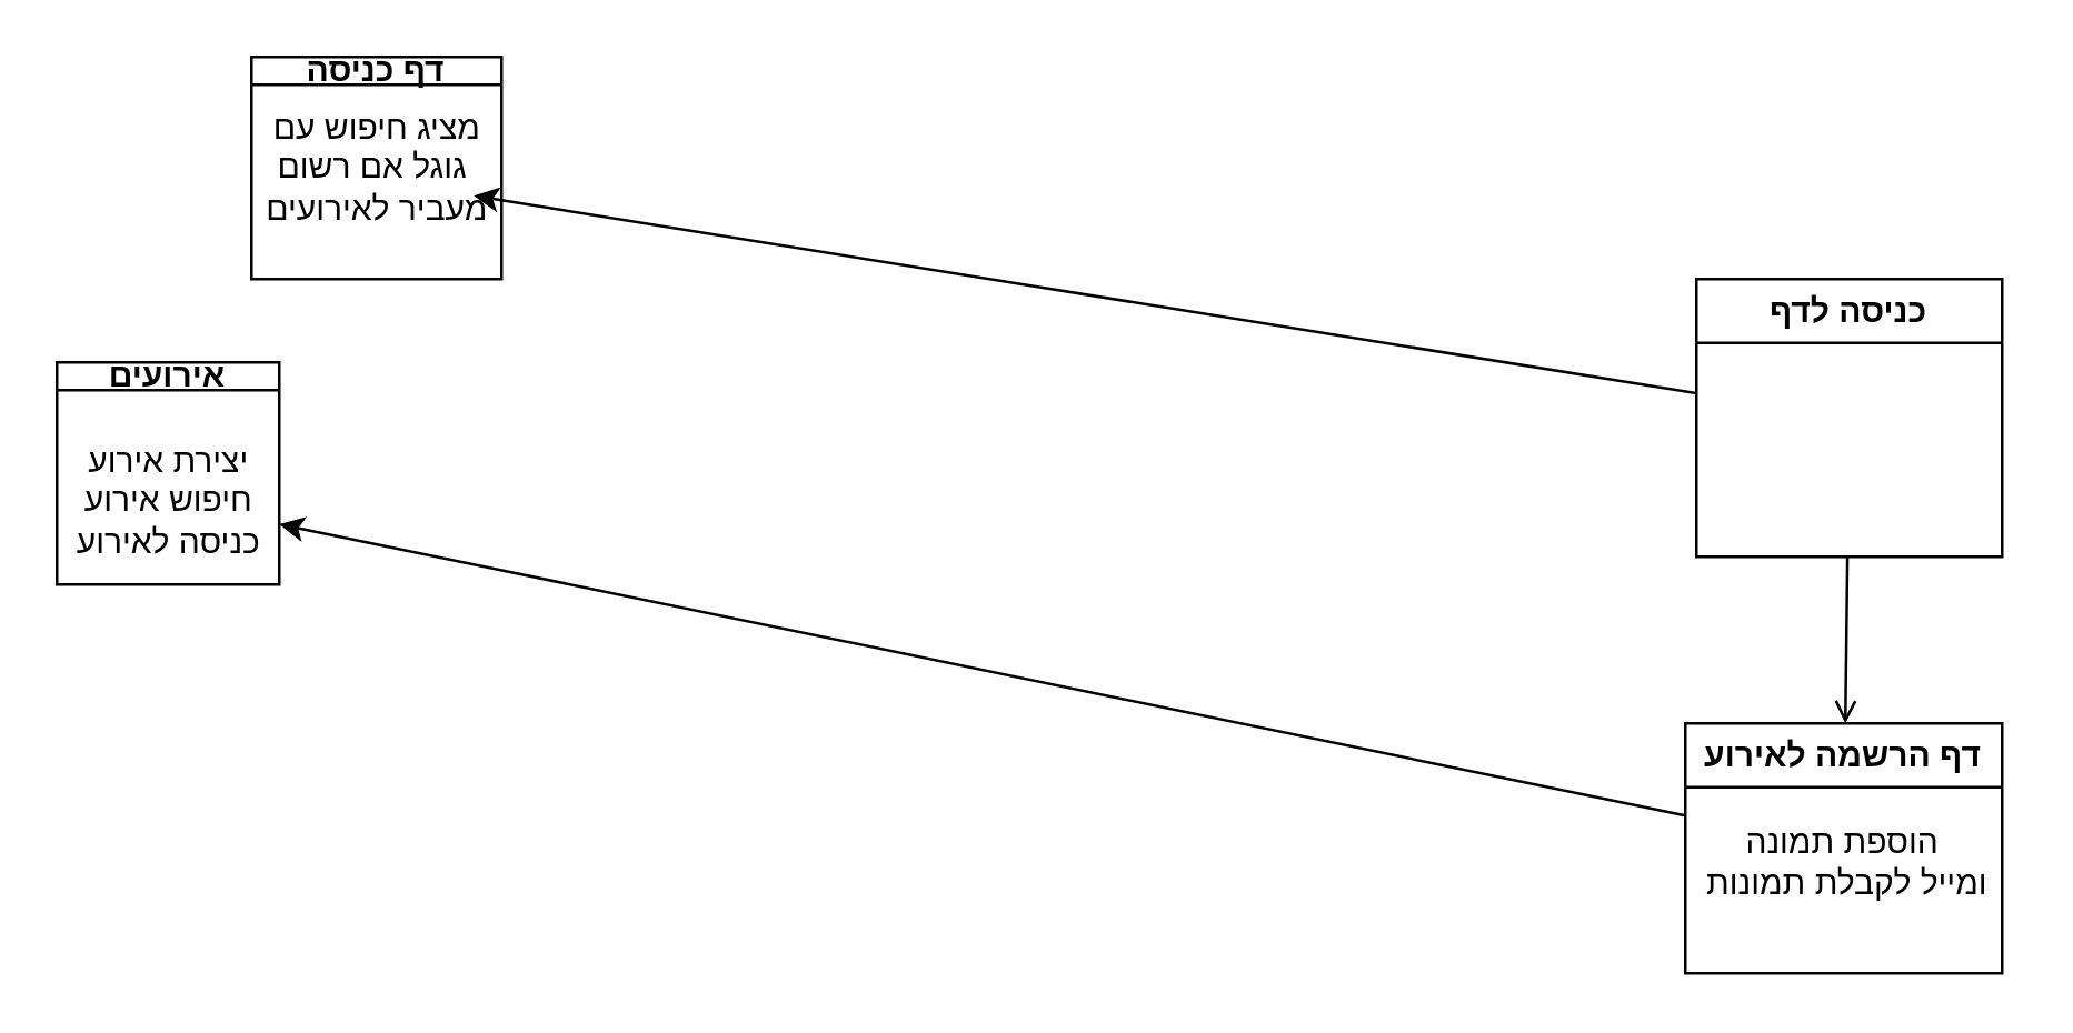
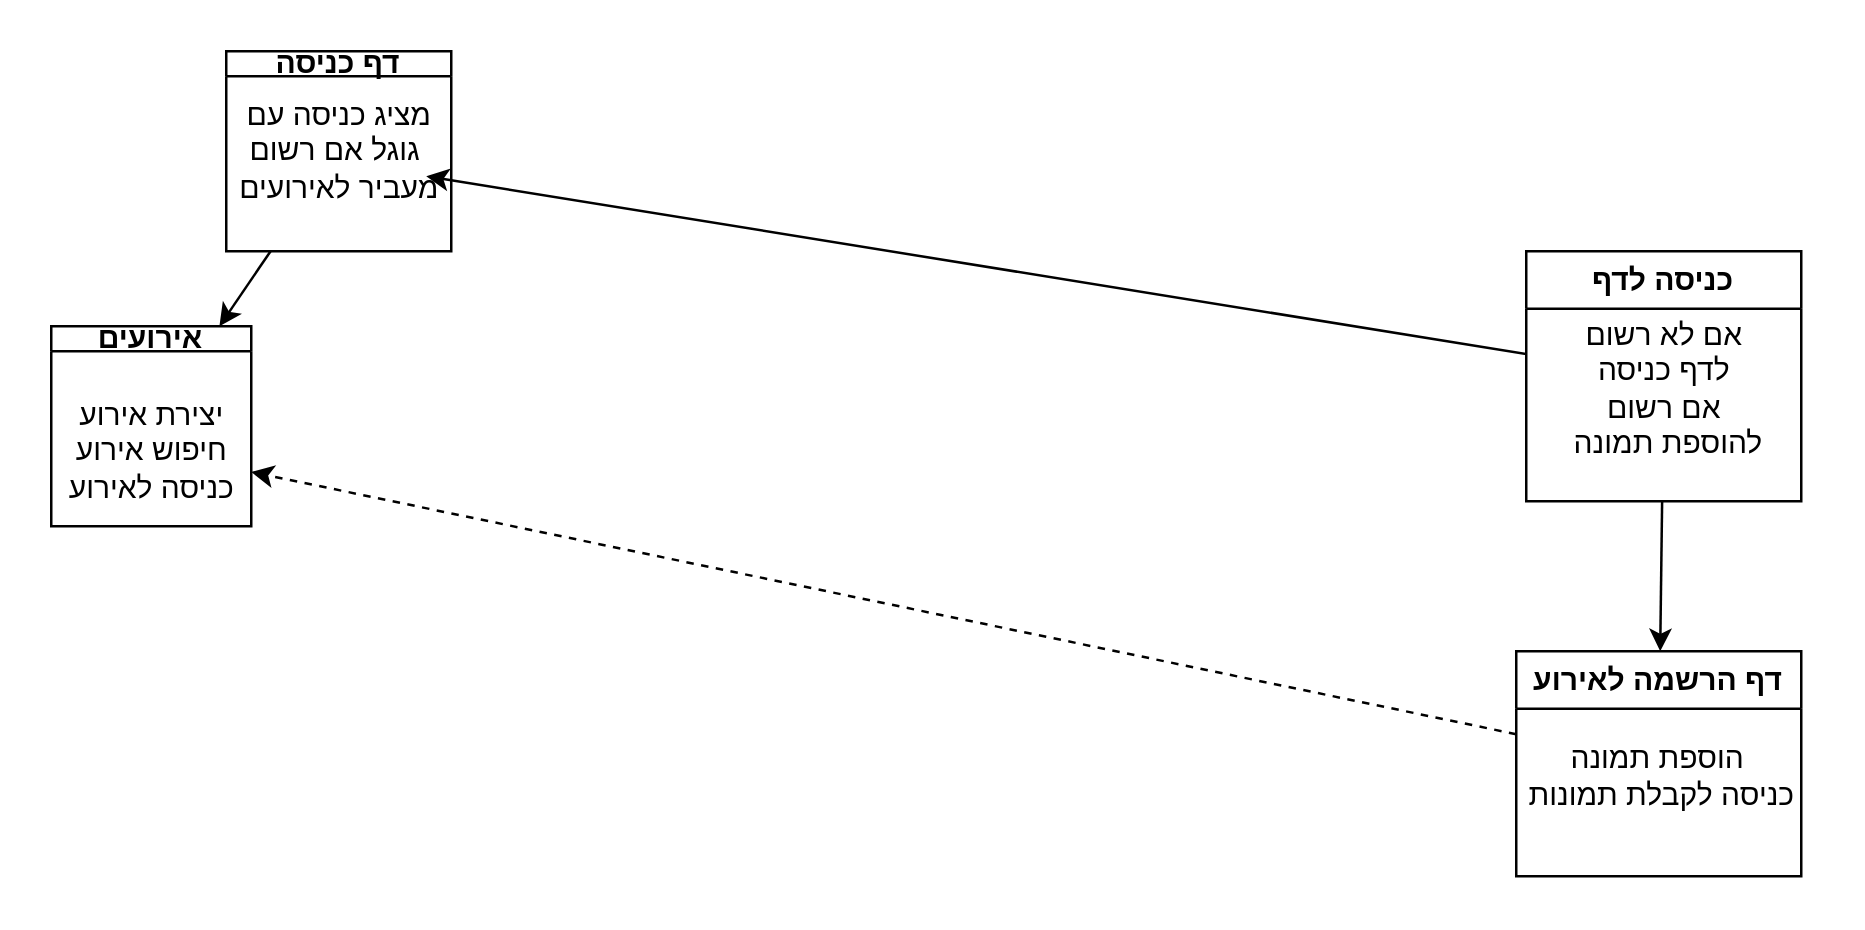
- <mxCell id="4" value="מציג חיפוש עם&lt;br&gt;גוגל אם רשום&amp;nbsp;&lt;br&gt;מעביר לאירועים" style="text;html=1;align=center;verticalAlign=middle;resizable=0;points=[];autosize=1;strokeColor=none;fillColor=none;" parent="3" vertex="1"><mxGeometry x="-5" y="10" width="100" height="60" as="geometry" /></mxCell>
+ <mxCell id="4" value="מציג כניסה עם&lt;br&gt;גוגל אם רשום&amp;nbsp;&lt;br&gt;מעביר לאירועים" style="text;html=1;align=center;verticalAlign=middle;resizable=0;points=[];autosize=1;strokeColor=none;fillColor=none;" parent="3" vertex="1"><mxGeometry x="-5" y="10" width="100" height="60" as="geometry" /></mxCell>
+ <mxCell id="2" value="" style="edgeStyle=none;html=1;" parent="1" source="3" target="5" edge="1"><mxGeometry relative="1" as="geometry" /></mxCell>
+ <mxCell id="10" value="אם לא רשום&lt;br&gt;&amp;nbsp;לדף כניסה&amp;nbsp;&lt;br&gt;אם רשום&lt;br&gt;&amp;nbsp;להוספת תמונה" style="text;html=1;align=center;verticalAlign=middle;resizable=0;points=[];autosize=1;strokeColor=none;fillColor=none;" parent="9" vertex="1"><mxGeometry x="5" y="20" width="100" height="70" as="geometry" /></mxCell>
- <mxCell id="11" style="edgeStyle=none;html=1;" parent="1" source="12" target="6" edge="1"><mxGeometry relative="1" as="geometry" /></mxCell>
+ <mxCell id="11" style="edgeStyle=none;html=1;dashed=1;" parent="1" source="12" target="6" edge="1"><mxGeometry relative="1" as="geometry" /></mxCell>
- <mxCell id="8" value="" style="edgeStyle=none;html=1;endArrow=open;" parent="1" source="9" target="12" edge="1"><mxGeometry relative="1" as="geometry" /></mxCell>
+ <mxCell id="8" value="" style="edgeStyle=none;html=1;" parent="1" source="9" target="12" edge="1"><mxGeometry relative="1" as="geometry" /></mxCell>
- <mxCell id="13" value="הוספת תמונה&amp;nbsp;&lt;br&gt;ומייל לקבלת תמונות" style="text;html=1;align=center;verticalAlign=middle;resizable=0;points=[];autosize=1;strokeColor=none;fillColor=none;" parent="12" vertex="1"><mxGeometry x="-2" y="30" width="120" height="40" as="geometry" /></mxCell>
+ <mxCell id="13" value="הוספת תמונה&amp;nbsp;&lt;br&gt;כניסה לקבלת תמונות" style="text;html=1;align=center;verticalAlign=middle;resizable=0;points=[];autosize=1;strokeColor=none;fillColor=none;" parent="12" vertex="1"><mxGeometry x="-2" y="30" width="120" height="40" as="geometry" /></mxCell>
